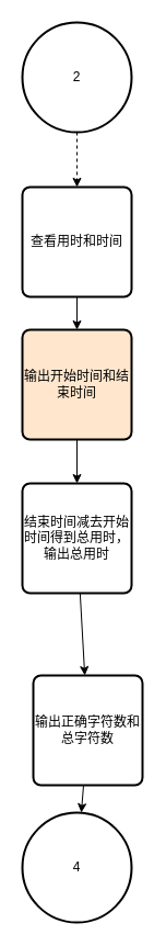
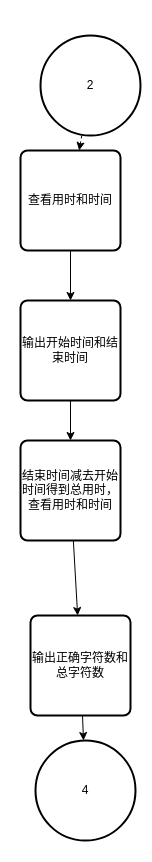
- <mxCell id="3" value="2" style="strokeWidth=2;html=1;shape=mxgraph.flowchart.start_2;whiteSpace=wrap;" vertex="1" parent="1"><mxGeometry x="20" y="20" width="100" height="100" as="geometry" /></mxCell>
+ <mxCell id="3" value="2" style="strokeWidth=2;html=1;shape=mxgraph.flowchart.start_2;whiteSpace=wrap;" vertex="1" parent="1"><mxGeometry x="40" y="35" width="100" height="100" as="geometry" /></mxCell>
- <mxCell id="9" value="查看用时和时间" style="rounded=1;whiteSpace=wrap;html=1;absoluteArcSize=1;arcSize=14;strokeWidth=2;" vertex="1" parent="1"><mxGeometry x="20" y="170" width="100" height="100" as="geometry" /></mxCell>
+ <mxCell id="9" value="查看用时和时间" style="rounded=1;whiteSpace=wrap;html=1;absoluteArcSize=1;arcSize=14;strokeWidth=2;" vertex="1" parent="1"><mxGeometry x="20" width="100" height="100" as="geometry" y="150" /></mxCell>
- <mxCell id="5" value="输出开始时间和结束时间" style="rounded=1;whiteSpace=wrap;html=1;absoluteArcSize=1;arcSize=14;strokeWidth=2;fillColor=#ffe6cc;" vertex="1" parent="1"><mxGeometry x="20" y="300" width="100" height="100" as="geometry" /></mxCell>
+ <mxCell id="5" value="输出开始时间和结束时间" style="rounded=1;whiteSpace=wrap;html=1;absoluteArcSize=1;arcSize=14;strokeWidth=2;" vertex="1" parent="1"><mxGeometry x="20" y="300" width="100" height="100" as="geometry" /></mxCell>
- <mxCell id="7" value="结束时间减去开始时间得到总用时，输出总用时" style="rounded=1;whiteSpace=wrap;html=1;absoluteArcSize=1;arcSize=14;strokeWidth=2;" vertex="1" parent="1"><mxGeometry x="20" y="440" width="100" height="100" as="geometry" /></mxCell>
+ <mxCell id="7" value="结束时间减去开始时间得到总用时，查看用时和时间" style="rounded=1;whiteSpace=wrap;html=1;absoluteArcSize=1;arcSize=14;strokeWidth=2;" vertex="1" parent="1"><mxGeometry x="20" y="440" width="100" height="100" as="geometry" /></mxCell>
- <mxCell id="12" value="4" style="strokeWidth=2;html=1;shape=mxgraph.flowchart.start_2;whiteSpace=wrap;" vertex="1" parent="1"><mxGeometry x="20" y="740" width="100" height="100" as="geometry" /></mxCell>
+ <mxCell id="12" value="4" style="strokeWidth=2;html=1;shape=mxgraph.flowchart.start_2;whiteSpace=wrap;" vertex="1" parent="1"><mxGeometry x="35" y="740" width="100" height="100" as="geometry" /></mxCell>
